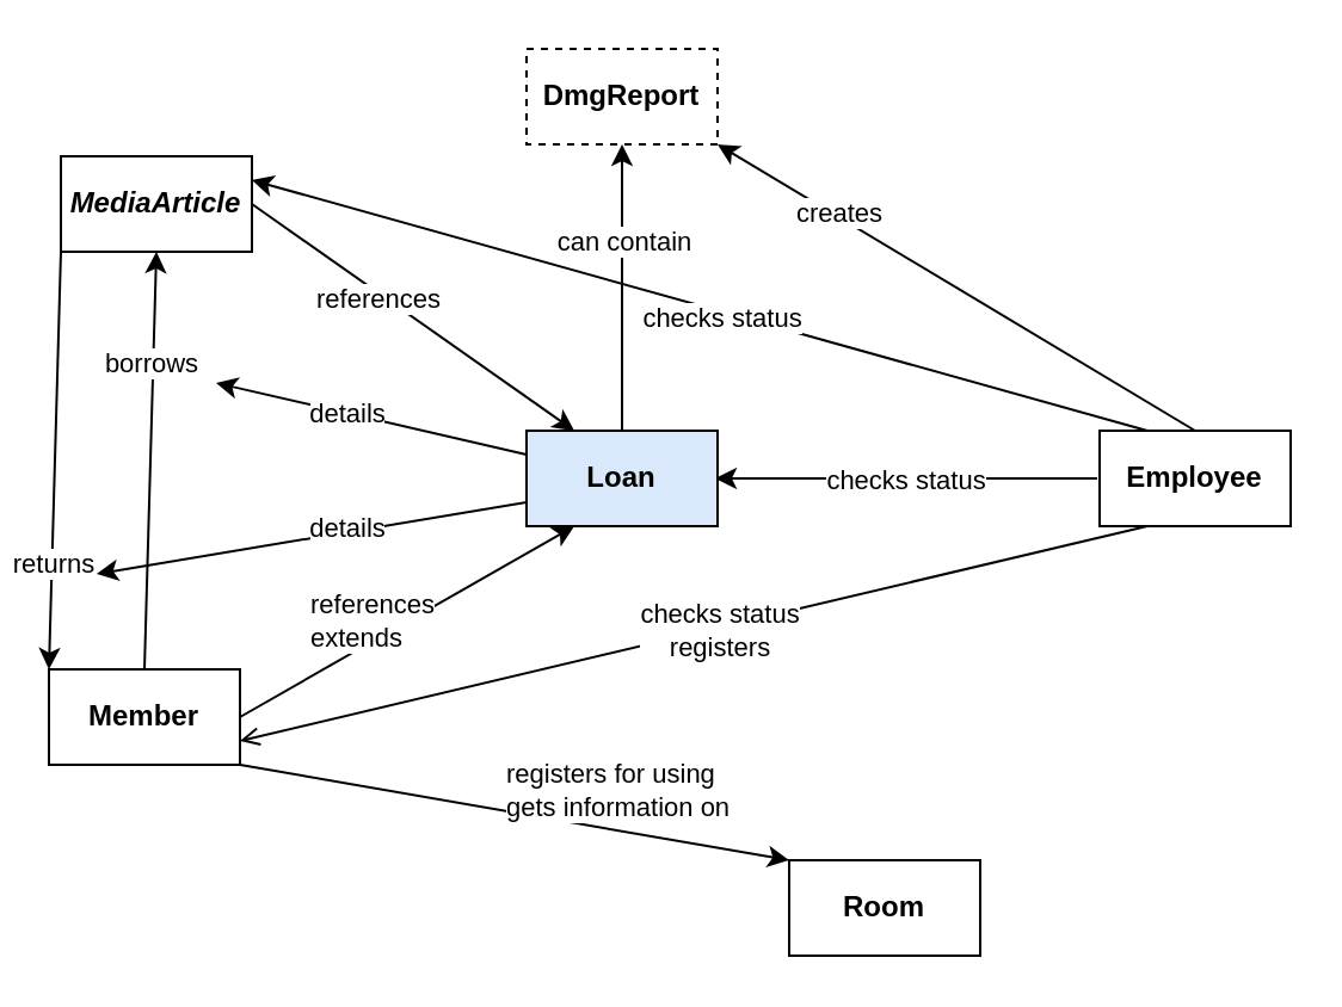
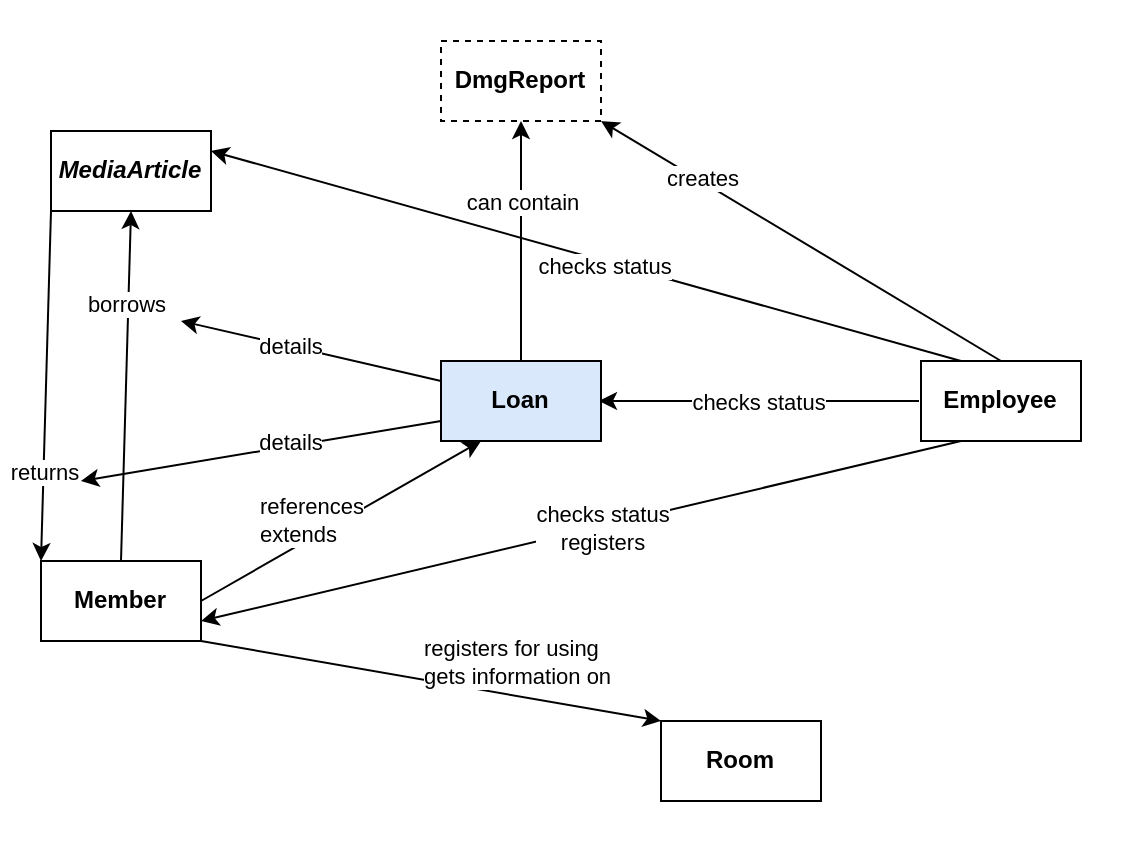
- <mxCell id="2" style="edgeStyle=none;rounded=0;orthogonalLoop=1;jettySize=auto;html=1;exitX=1;exitY=0.5;exitDx=0;exitDy=0;entryX=0.25;entryY=0;entryDx=0;entryDy=0;" edge="1" parent="1" source="6" target="29"><mxGeometry relative="1" as="geometry" /></mxCell>
- <mxCell id="3" value="references" style="edgeLabel;html=1;align=center;verticalAlign=middle;resizable=0;points=[];" vertex="1" connectable="0" parent="2"><mxGeometry x="-0.161" relative="1" as="geometry"><mxPoint x="-4" as="offset" /></mxGeometry></mxCell>
- <mxCell id="18" style="edgeStyle=none;rounded=0;orthogonalLoop=1;jettySize=auto;html=1;exitX=0.25;exitY=1;exitDx=0;exitDy=0;entryX=1;entryY=0.75;entryDx=0;entryDy=0;endArrow=open;" edge="1" parent="1" source="22" target="13"><mxGeometry relative="1" as="geometry" /></mxCell>
+ <mxCell id="18" style="edgeStyle=none;rounded=0;orthogonalLoop=1;jettySize=auto;html=1;exitX=0.25;exitY=1;exitDx=0;exitDy=0;entryX=1;entryY=0.75;entryDx=0;entryDy=0;" edge="1" parent="1" source="22" target="13"><mxGeometry relative="1" as="geometry" /></mxCell>
